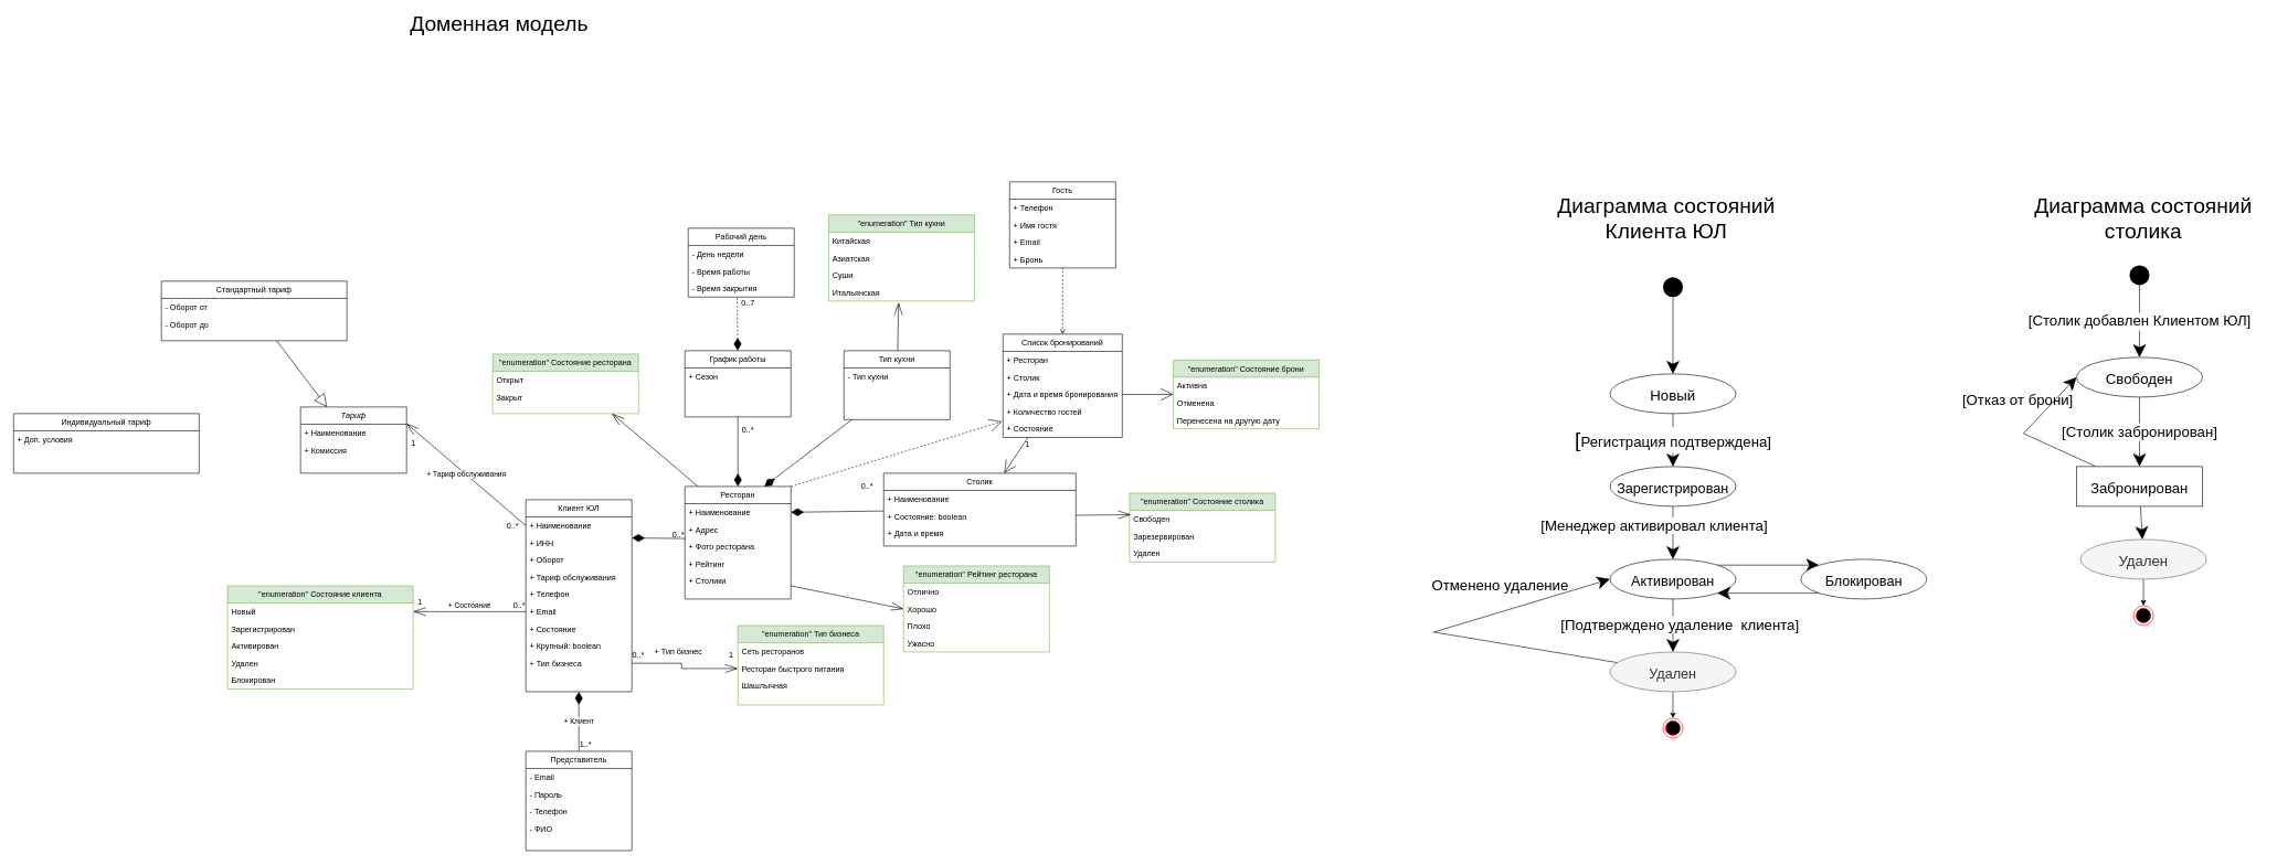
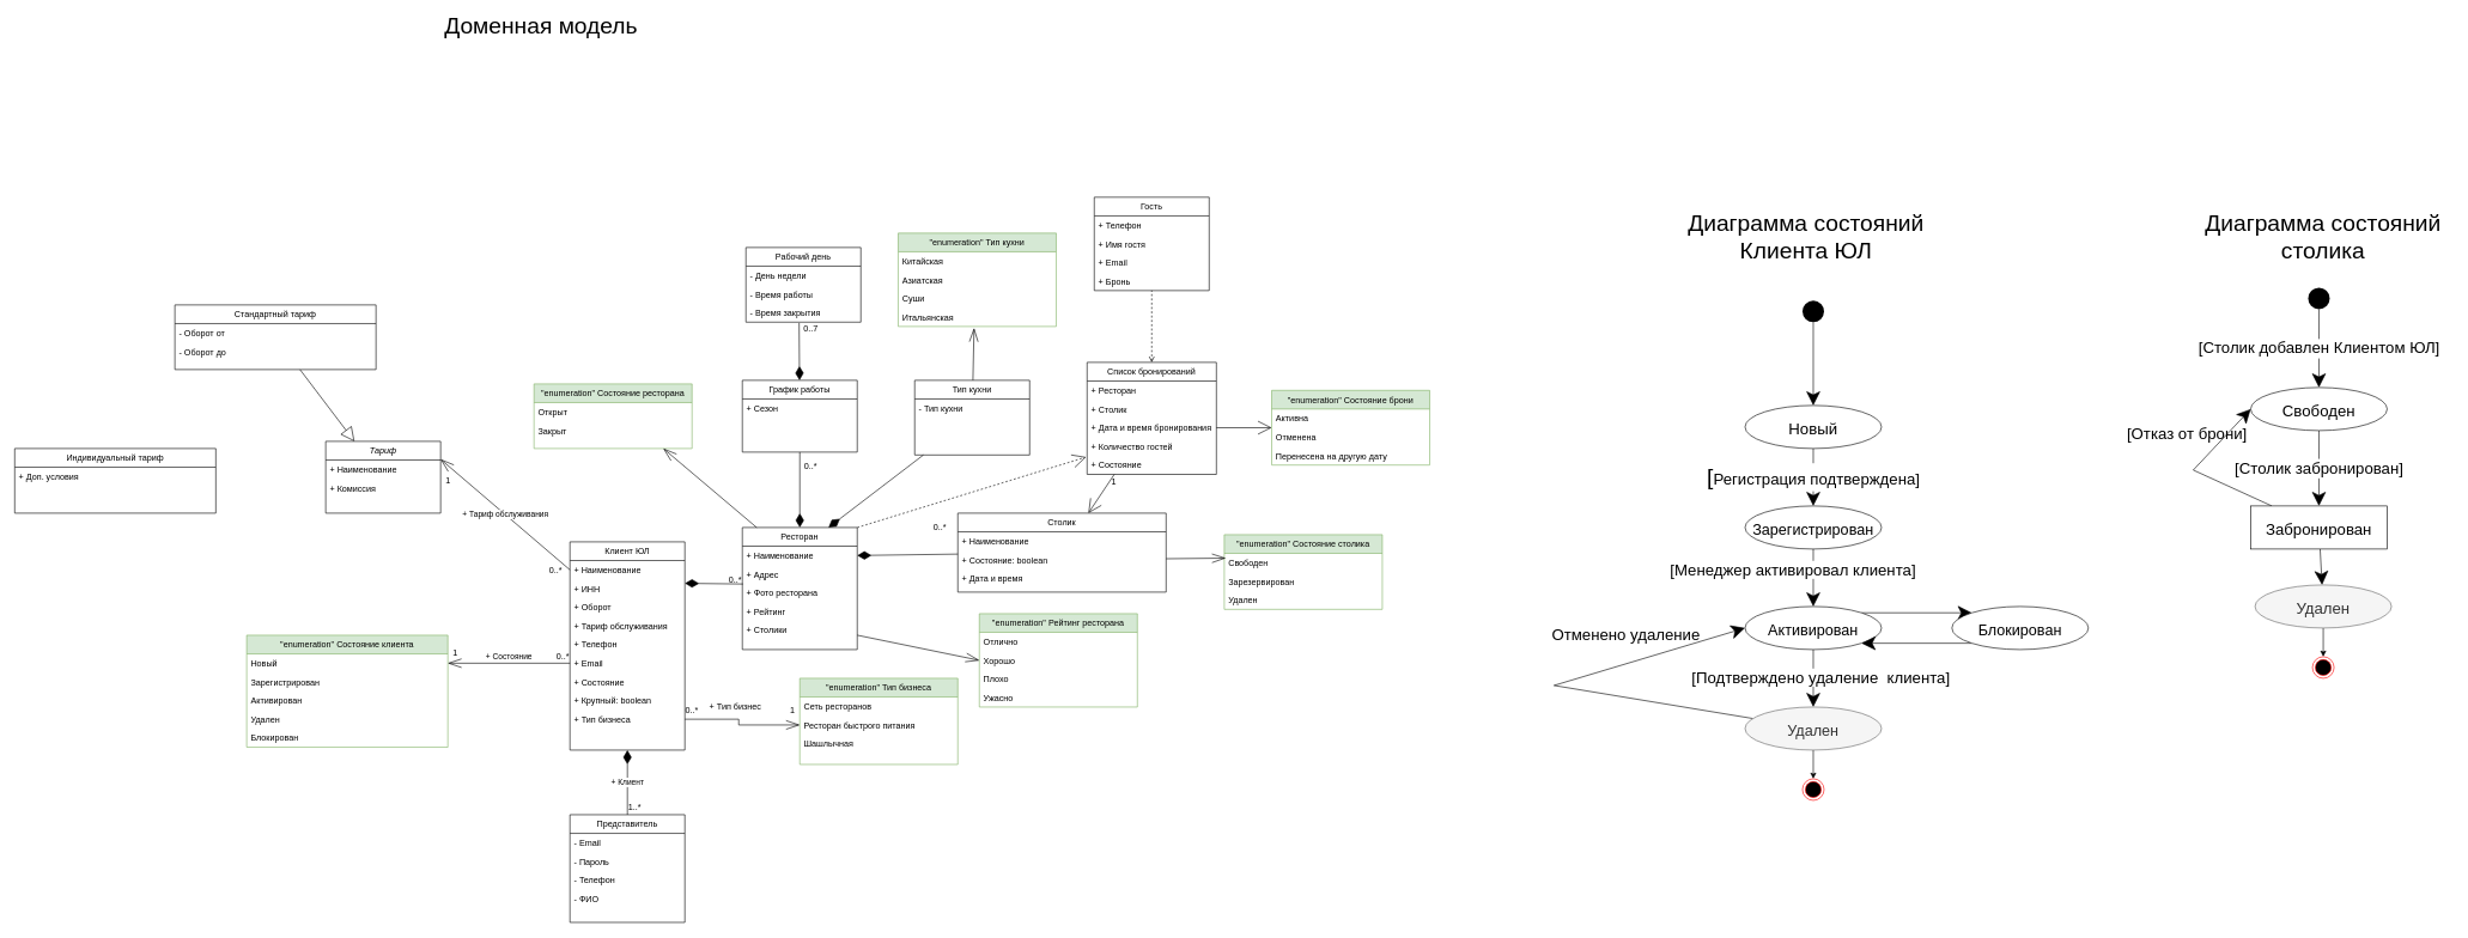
- <mxCell id="91" style="edgeStyle=none;rounded=0;orthogonalLoop=1;jettySize=auto;html=1;fontSize=12;startArrow=none;startFill=0;endArrow=diamondThin;endFill=1;endSize=17;exitX=0.463;exitY=1.043;exitDx=0;exitDy=0;exitPerimeter=0;dashed=1;" parent="1" source="90" target="74" edge="1"><mxGeometry relative="1" as="geometry"><mxPoint x="1193" y="624" as="targetPoint" /></mxGeometry></mxCell>
+ <mxCell id="91" style="edgeStyle=none;rounded=0;orthogonalLoop=1;jettySize=auto;html=1;fontSize=12;startArrow=none;startFill=0;endArrow=diamondThin;endFill=1;endSize=17;exitX=0.463;exitY=1.043;exitDx=0;exitDy=0;exitPerimeter=0;" parent="1" source="90" target="74" edge="1"><mxGeometry relative="1" as="geometry"><mxPoint x="1193" y="624" as="targetPoint" /></mxGeometry></mxCell>
